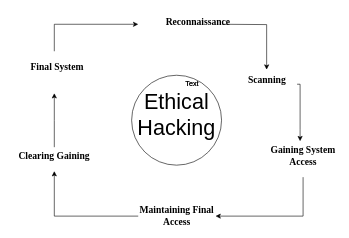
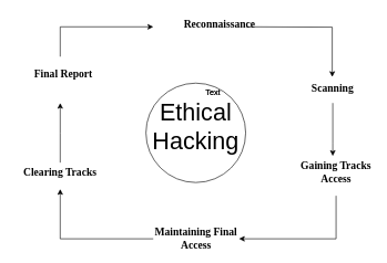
- <mxCell id="17" value="&lt;b style=&quot;font-family: &amp;quot;Times New Roman&amp;quot;; font-size: medium; text-align: justify;&quot;&gt;Final System&lt;/b&gt;" style="text;html=1;strokeColor=none;fillColor=none;align=center;verticalAlign=middle;whiteSpace=wrap;rounded=0;" vertex="1" parent="1"><mxGeometry x="30" y="95" width="130" height="30" as="geometry" /></mxCell>
+ <mxCell id="17" value="&lt;b style=&quot;font-family: &amp;quot;Times New Roman&amp;quot;; font-size: medium; text-align: justify;&quot;&gt;Final Report&lt;/b&gt;" style="text;html=1;strokeColor=none;fillColor=none;align=center;verticalAlign=middle;whiteSpace=wrap;rounded=0;" vertex="1" parent="1"><mxGeometry x="30" y="95" width="130" height="30" as="geometry" /></mxCell>
- <mxCell id="9" value="&lt;p style=&quot;font-family: &amp;quot;Times New Roman&amp;quot;; font-size: medium; text-align: justify;&quot; data-original-attrs=&quot;{&amp;quot;style&amp;quot;:&amp;quot;&amp;quot;}&quot;&gt;&lt;b&gt;Scanning&lt;/b&gt;&lt;/p&gt;&lt;div&gt;&lt;b&gt;&lt;br&gt;&lt;/b&gt;&lt;/div&gt;" style="text;html=1;strokeColor=none;fillColor=none;align=center;verticalAlign=middle;whiteSpace=wrap;rounded=0;" vertex="1" parent="1"><mxGeometry x="395" y="125" width="100" height="30" as="geometry" /></mxCell>
+ <mxCell id="9" value="&lt;p style=&quot;font-family: &amp;quot;Times New Roman&amp;quot;; font-size: medium; text-align: justify;&quot; data-original-attrs=&quot;{&amp;quot;style&amp;quot;:&amp;quot;&amp;quot;}&quot;&gt;&lt;b&gt;Scanning&lt;/b&gt;&lt;/p&gt;&lt;div&gt;&lt;b&gt;&lt;br&gt;&lt;/b&gt;&lt;/div&gt;" style="text;html=1;strokeColor=none;fillColor=none;align=center;verticalAlign=middle;whiteSpace=wrap;rounded=0;" vertex="1" parent="1"><mxGeometry x="450" y="125" width="100" height="30" as="geometry" /></mxCell>
- <mxCell id="15" value="&lt;b style=&quot;font-family: &amp;quot;Times New Roman&amp;quot;; font-size: medium; text-align: justify;&quot;&gt;Clearing Gaining&lt;/b&gt;" style="text;html=1;strokeColor=none;fillColor=none;align=center;verticalAlign=middle;whiteSpace=wrap;rounded=0;" vertex="1" parent="1"><mxGeometry x="20" y="245" width="140" height="30" as="geometry" /></mxCell>
+ <mxCell id="15" value="&lt;b style=&quot;font-family: &amp;quot;Times New Roman&amp;quot;; font-size: medium; text-align: justify;&quot;&gt;Clearing Tracks&lt;/b&gt;" style="text;html=1;strokeColor=none;fillColor=none;align=center;verticalAlign=middle;whiteSpace=wrap;rounded=0;" vertex="1" parent="1"><mxGeometry x="20" y="245" width="140" height="30" as="geometry" /></mxCell>
- <mxCell id="11" value="&lt;b style=&quot;font-family: &amp;quot;Times New Roman&amp;quot;; font-size: medium; text-align: justify;&quot;&gt;Gaining System Access&lt;/b&gt;" style="text;html=1;strokeColor=none;fillColor=none;align=center;verticalAlign=middle;whiteSpace=wrap;rounded=0;" vertex="1" parent="1"><mxGeometry x="450" y="245" width="110" height="30" as="geometry" /></mxCell>
+ <mxCell id="11" value="&lt;b style=&quot;font-family: &amp;quot;Times New Roman&amp;quot;; font-size: medium; text-align: justify;&quot;&gt;Gaining Tracks Access&lt;/b&gt;" style="text;html=1;strokeColor=none;fillColor=none;align=center;verticalAlign=middle;whiteSpace=wrap;rounded=0;" vertex="1" parent="1"><mxGeometry x="450" y="245" width="110" height="30" as="geometry" /></mxCell>
